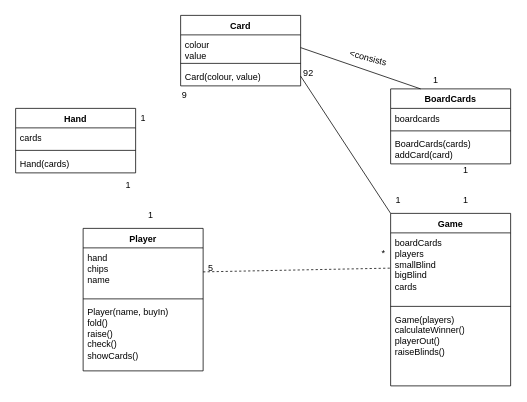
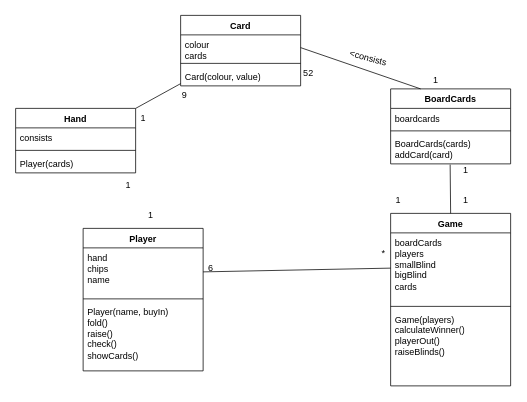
- <mxCell id="7" value="colour&lt;br&gt;value" style="text;strokeColor=none;fillColor=none;align=left;verticalAlign=top;spacingLeft=4;spacingRight=4;overflow=hidden;rotatable=0;points=[[0,0.5],[1,0.5]];portConstraint=eastwest;whiteSpace=wrap;html=1;" vertex="1" parent="6"><mxGeometry y="26" width="160" height="34" as="geometry" /></mxCell>
+ <mxCell id="7" value="colour&lt;br&gt;cards" style="text;strokeColor=none;fillColor=none;align=left;verticalAlign=top;spacingLeft=4;spacingRight=4;overflow=hidden;rotatable=0;points=[[0,0.5],[1,0.5]];portConstraint=eastwest;whiteSpace=wrap;html=1;" vertex="1" parent="6"><mxGeometry y="26" width="160" height="34" as="geometry" /></mxCell>
- <mxCell id="33" value="92" style="text;html=1;align=center;verticalAlign=middle;resizable=0;points=[];autosize=1;strokeColor=none;fillColor=none;" vertex="1" parent="1"><mxGeometry x="390" y="82" width="40" height="30" as="geometry" /></mxCell>
+ <mxCell id="33" value="52" style="text;html=1;align=center;verticalAlign=middle;resizable=0;points=[];autosize=1;strokeColor=none;fillColor=none;" vertex="1" parent="1"><mxGeometry x="390" y="82" width="40" height="30" as="geometry" /></mxCell>
+ <mxCell id="10" style="rounded=0;orthogonalLoop=1;jettySize=auto;html=1;exitX=1;exitY=0;exitDx=0;exitDy=0;endArrow=none;endFill=0;" edge="1" parent="1" source="11" target="6"><mxGeometry relative="1" as="geometry" /></mxCell>
- <mxCell id="12" value="cards" style="text;strokeColor=none;fillColor=none;align=left;verticalAlign=top;spacingLeft=4;spacingRight=4;overflow=hidden;rotatable=0;points=[[0,0.5],[1,0.5]];portConstraint=eastwest;whiteSpace=wrap;html=1;" vertex="1" parent="11"><mxGeometry y="26" width="160" height="26" as="geometry" /></mxCell>
+ <mxCell id="12" value="consists" style="text;strokeColor=none;fillColor=none;align=left;verticalAlign=top;spacingLeft=4;spacingRight=4;overflow=hidden;rotatable=0;points=[[0,0.5],[1,0.5]];portConstraint=eastwest;whiteSpace=wrap;html=1;" vertex="1" parent="11"><mxGeometry y="26" width="160" height="26" as="geometry" /></mxCell>
- <mxCell id="19" style="rounded=0;orthogonalLoop=1;jettySize=auto;html=1;exitX=0;exitY=0;exitDx=0;exitDy=0;entryX=1;entryY=0.5;entryDx=0;entryDy=0;endArrow=none;endFill=0;" edge="1" parent="1" source="20" target="9"><mxGeometry relative="1" as="geometry" /></mxCell>
- <mxCell id="14" value="Hand(cards)" style="text;strokeColor=none;fillColor=none;align=left;verticalAlign=top;spacingLeft=4;spacingRight=4;overflow=hidden;rotatable=0;points=[[0,0.5],[1,0.5]];portConstraint=eastwest;whiteSpace=wrap;html=1;" vertex="1" parent="11"><mxGeometry y="60" width="160" height="26" as="geometry" /></mxCell>
+ <mxCell id="14" value="Player(cards)" style="text;strokeColor=none;fillColor=none;align=left;verticalAlign=top;spacingLeft=4;spacingRight=4;overflow=hidden;rotatable=0;points=[[0,0.5],[1,0.5]];portConstraint=eastwest;whiteSpace=wrap;html=1;" vertex="1" parent="11"><mxGeometry y="60" width="160" height="26" as="geometry" /></mxCell>
+ <mxCell id="29" style="rounded=0;orthogonalLoop=1;jettySize=auto;html=1;exitX=0.5;exitY=0;exitDx=0;exitDy=0;entryX=0.496;entryY=1.025;entryDx=0;entryDy=0;entryPerimeter=0;endArrow=none;endFill=0;" edge="1" parent="1" source="20" target="5"><mxGeometry relative="1" as="geometry" /></mxCell>
- <mxCell id="25" value="5" style="text;html=1;align=center;verticalAlign=middle;resizable=0;points=[];autosize=1;strokeColor=none;fillColor=none;" vertex="1" parent="1"><mxGeometry x="265" y="342" width="30" height="30" as="geometry" /></mxCell>
+ <mxCell id="25" value="6" style="text;html=1;align=center;verticalAlign=middle;resizable=0;points=[];autosize=1;strokeColor=none;fillColor=none;" vertex="1" parent="1"><mxGeometry x="265" y="342" width="30" height="30" as="geometry" /></mxCell>
- <mxCell id="24" style="rounded=0;orthogonalLoop=1;jettySize=auto;html=1;exitX=1;exitY=0.5;exitDx=0;exitDy=0;entryX=0;entryY=0.5;entryDx=0;entryDy=0;endArrow=none;endFill=0;dashed=1;" edge="1" parent="1" source="16" target="21"><mxGeometry relative="1" as="geometry" /></mxCell>
+ <mxCell id="24" style="rounded=0;orthogonalLoop=1;jettySize=auto;html=1;exitX=1;exitY=0.5;exitDx=0;exitDy=0;entryX=0;entryY=0.5;entryDx=0;entryDy=0;endArrow=none;endFill=0;" edge="1" parent="1" source="16" target="21"><mxGeometry relative="1" as="geometry" /></mxCell>
